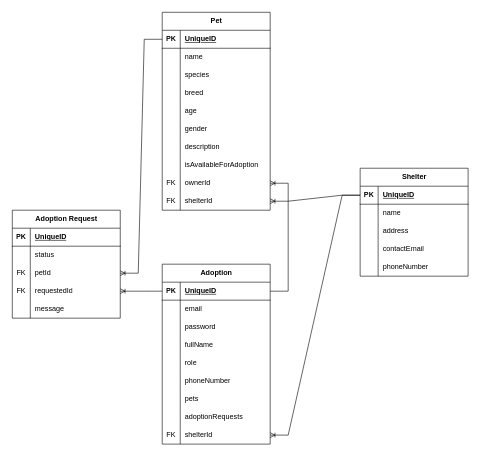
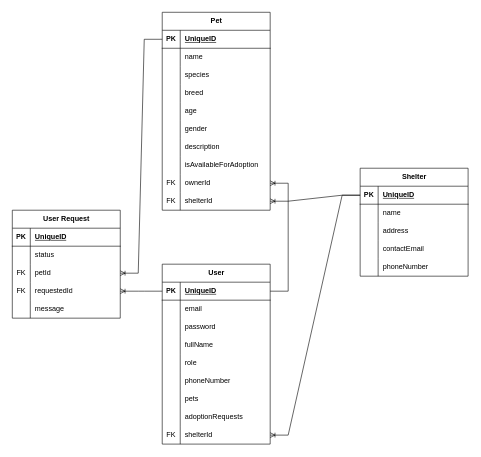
- <mxCell id="77" value="Adoption Request" style="shape=table;startSize=30;container=1;collapsible=1;childLayout=tableLayout;fixedRows=1;rowLines=0;fontStyle=1;align=center;resizeLast=1;html=1;" vertex="1" parent="1"><mxGeometry x="20" y="350" width="180" height="180" as="geometry" /></mxCell>
+ <mxCell id="77" value="User Request" style="shape=table;startSize=30;container=1;collapsible=1;childLayout=tableLayout;fixedRows=1;rowLines=0;fontStyle=1;align=center;resizeLast=1;html=1;" vertex="1" parent="1"><mxGeometry x="20" y="350" width="180" height="180" as="geometry" /></mxCell>
- <mxCell id="2" value="Adoption" style="shape=table;startSize=30;container=1;collapsible=1;childLayout=tableLayout;fixedRows=1;rowLines=0;fontStyle=1;align=center;resizeLast=1;html=1;" vertex="1" parent="1"><mxGeometry x="270" y="440" width="180" height="300" as="geometry" /></mxCell>
+ <mxCell id="2" value="User" style="shape=table;startSize=30;container=1;collapsible=1;childLayout=tableLayout;fixedRows=1;rowLines=0;fontStyle=1;align=center;resizeLast=1;html=1;" vertex="1" parent="1"><mxGeometry x="270" y="440" width="180" height="300" as="geometry" /></mxCell>
